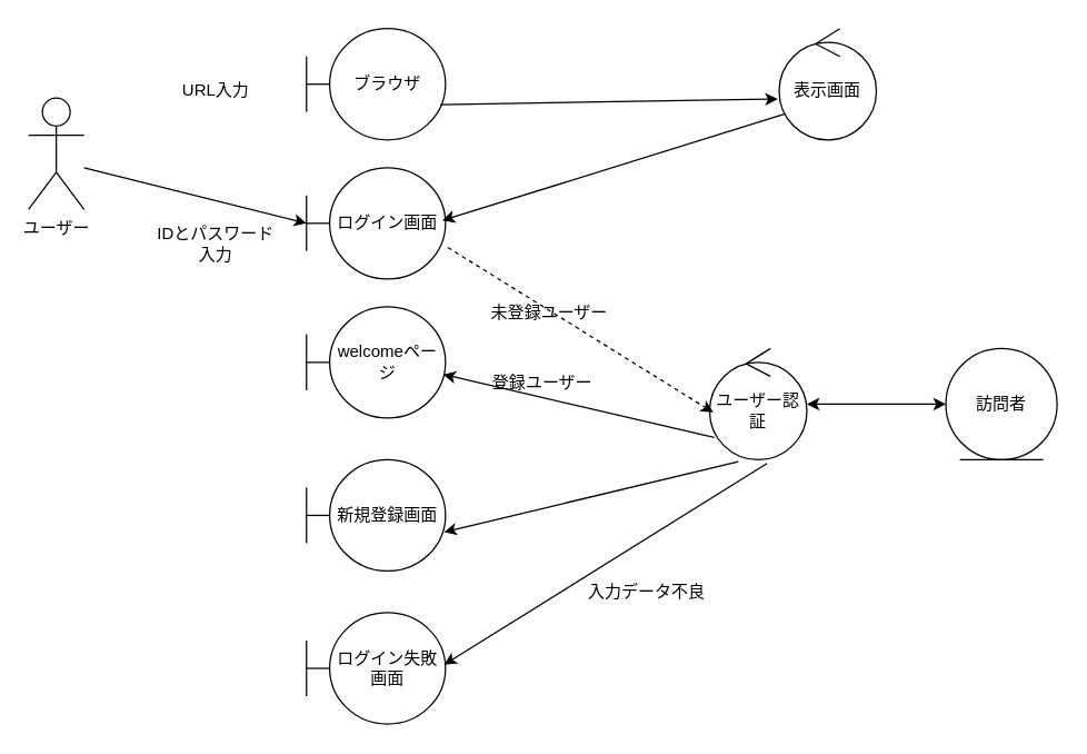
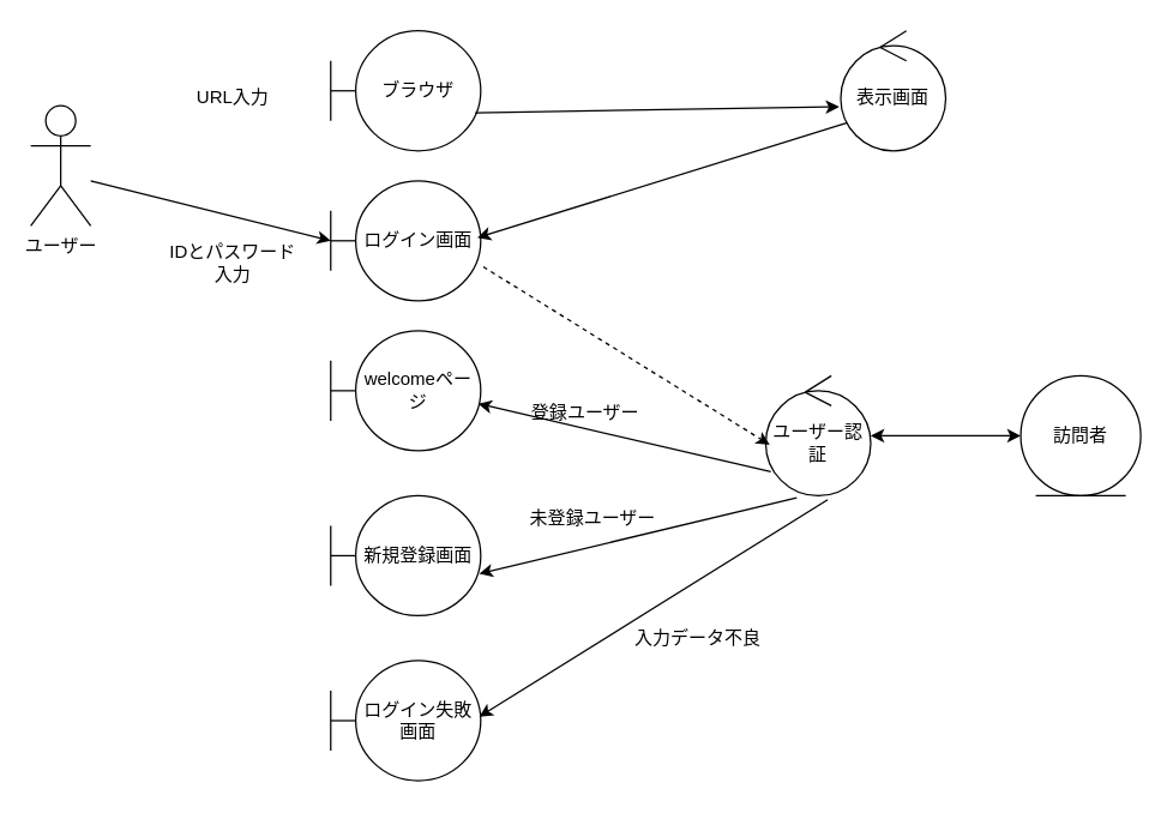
- <mxCell id="20" value="未登録ユーザー" style="text;html=1;align=center;verticalAlign=middle;whiteSpace=wrap;rounded=0;" vertex="1" parent="1"><mxGeometry x="350" y="210" width="90" height="30" as="geometry" /></mxCell>
+ <mxCell id="20" value="未登録ユーザー" style="text;html=1;align=center;verticalAlign=middle;whiteSpace=wrap;rounded=0;" vertex="1" parent="1"><mxGeometry x="350" y="330" width="90" height="30" as="geometry" /></mxCell>
